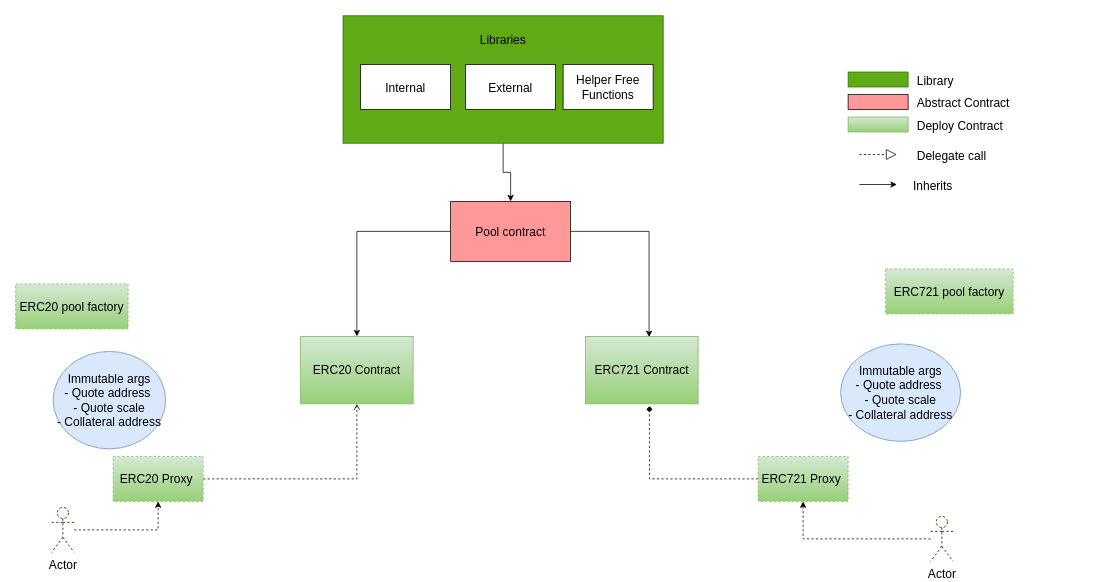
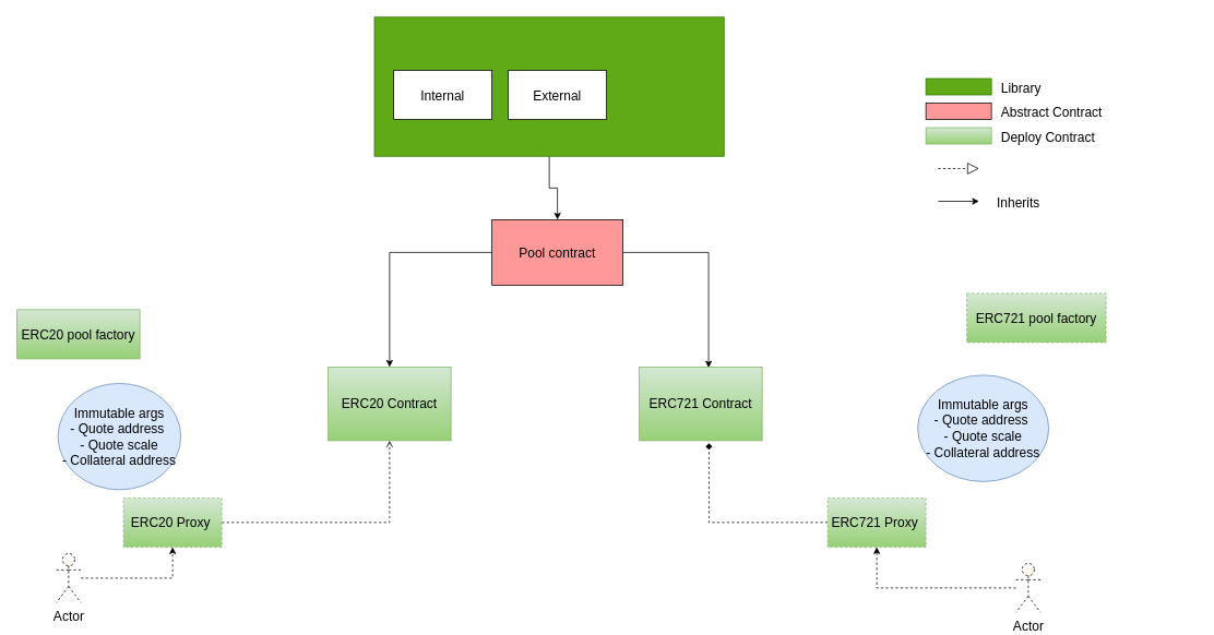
- <mxCell id="33" value="Libraries" style="text;html=1;strokeColor=none;fillColor=none;align=center;verticalAlign=middle;whiteSpace=wrap;rounded=0;fontSize=16;" vertex="1" parent="1"><mxGeometry x="640" y="38" width="60" height="30" as="geometry" /></mxCell>
- <mxCell id="34" value="Helper Free&lt;br&gt;Functions" style="rounded=0;whiteSpace=wrap;html=1;fontSize=16;" vertex="1" parent="1"><mxGeometry x="750" y="85.5" width="120" height="60" as="geometry" /></mxCell>
- <mxCell id="9" value="&lt;div style=&quot;text-align: center; font-size: 16px;&quot;&gt;Delegate call&lt;/div&gt;" style="text;whiteSpace=wrap;html=1;fontSize=16;" parent="1" vertex="1"><mxGeometry x="1220" y="190.5" width="120" height="25" as="geometry" /></mxCell>
- <mxCell id="19" value="ERC20 pool factory" style="whiteSpace=wrap;html=1;dashed=1;fillStyle=solid;strokeColor=#82b366;fillColor=#d5e8d4;gradientColor=#97d077;fontSize=16;" parent="1" vertex="1"><mxGeometry x="20" y="378" width="150" height="60" as="geometry" /></mxCell>
+ <mxCell id="19" value="ERC20 pool factory" style="whiteSpace=wrap;html=1;dashed=0;fillStyle=solid;strokeColor=#82b366;fillColor=#d5e8d4;gradientColor=#97d077;fontSize=16;" parent="1" vertex="1"><mxGeometry x="20" y="378" width="150" height="60" as="geometry" /></mxCell>
